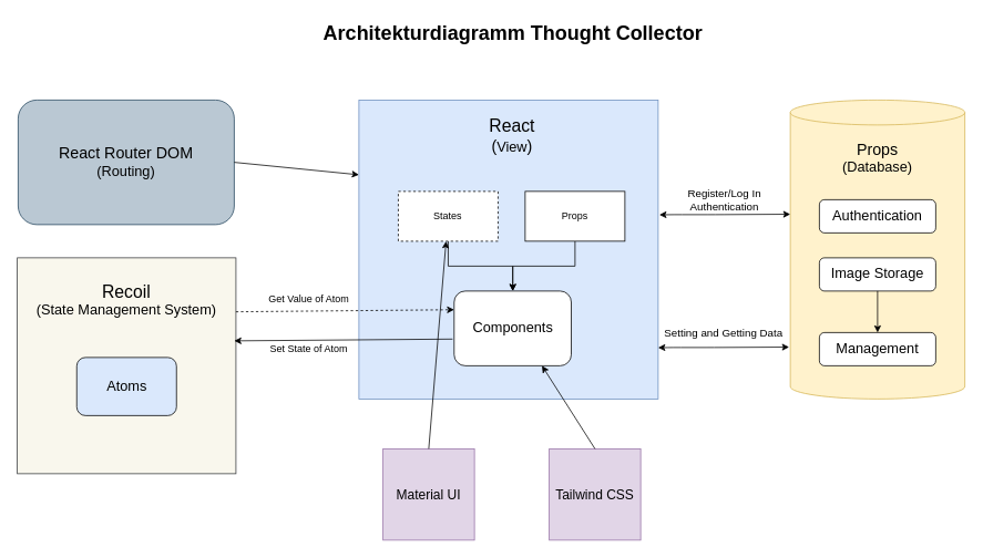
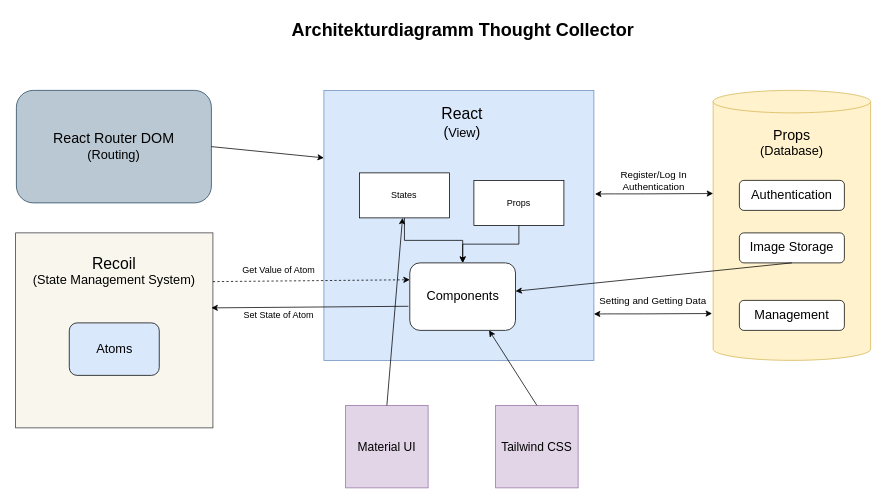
- <mxCell id="8" value="States" style="rounded=0;whiteSpace=wrap;html=1;dashed=1;" vertex="1" parent="3"><mxGeometry x="47.38" y="100" width="120" height="60" as="geometry" /></mxCell>
+ <mxCell id="8" value="States" style="rounded=0;whiteSpace=wrap;html=1;" vertex="1" parent="3"><mxGeometry x="47.38" y="100" width="120" height="60" as="geometry" /></mxCell>
- <mxCell id="10" value="Props" style="rounded=0;whiteSpace=wrap;html=1;" vertex="1" parent="3"><mxGeometry x="200" y="100" width="120" height="60" as="geometry" /></mxCell>
+ <mxCell id="10" value="Props" style="rounded=0;whiteSpace=wrap;html=1;" vertex="1" parent="3"><mxGeometry x="200" y="110" width="120" height="60" as="geometry" /></mxCell>
- <mxCell id="32" value="" style="endArrow=classic;html=1;exitX=0.5;exitY=1;exitDx=0;exitDy=0;" edge="1" parent="1" source="28" target="29"><mxGeometry width="50" height="50" relative="1" as="geometry"><mxPoint x="580" y="450" as="sourcePoint" /><mxPoint x="630" y="400" as="targetPoint" /></mxGeometry></mxCell>
+ <mxCell id="32" value="" style="endArrow=classic;html=1;exitX=0.5;exitY=1;exitDx=0;exitDy=0;" edge="1" parent="1" source="28" target="6"><mxGeometry width="50" height="50" relative="1" as="geometry"><mxPoint x="580" y="450" as="sourcePoint" /><mxPoint x="630" y="400" as="targetPoint" /></mxGeometry></mxCell>
